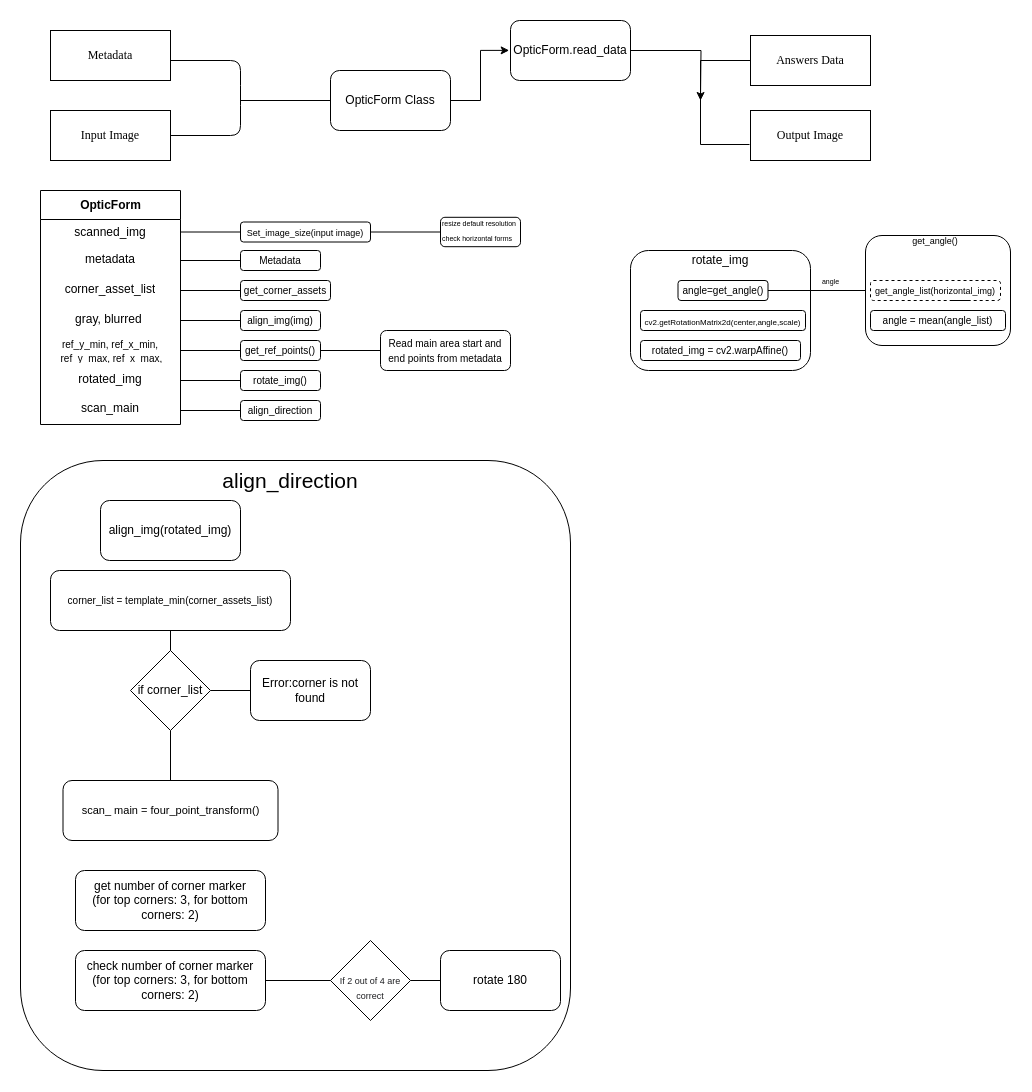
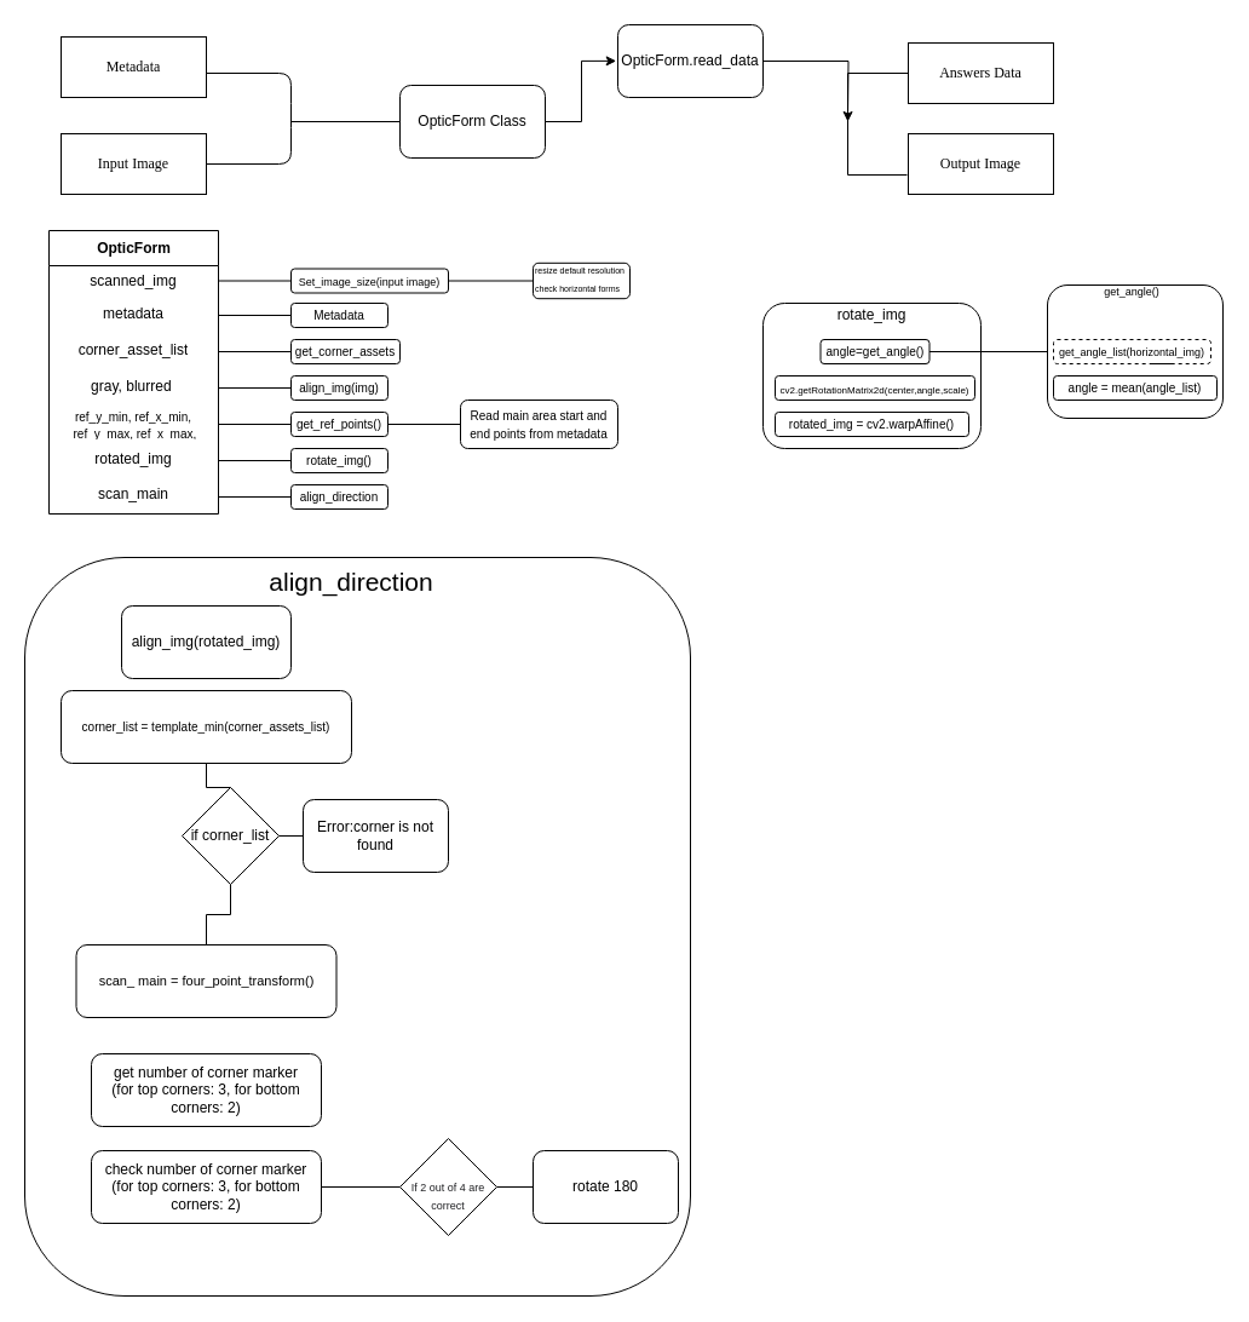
- <mxCell id="48" value="&lt;font style=&quot;font-size: 7px&quot;&gt;angle&lt;/font&gt;" style="text;html=1;align=center;verticalAlign=middle;resizable=0;points=[];autosize=1;" vertex="1" parent="1"><mxGeometry x="815" y="270" width="30" height="20" as="geometry" /></mxCell>
- <mxCell id="57" value="if corner_list" style="rhombus;whiteSpace=wrap;html=1;shadow=0;" vertex="1" parent="1"><mxGeometry x="130" y="650" width="80" height="80" as="geometry" /></mxCell>
+ <mxCell id="57" value="if corner_list" style="rhombus;whiteSpace=wrap;html=1;shadow=0;" vertex="1" parent="1"><mxGeometry x="150" y="650" width="80" height="80" as="geometry" /></mxCell>
